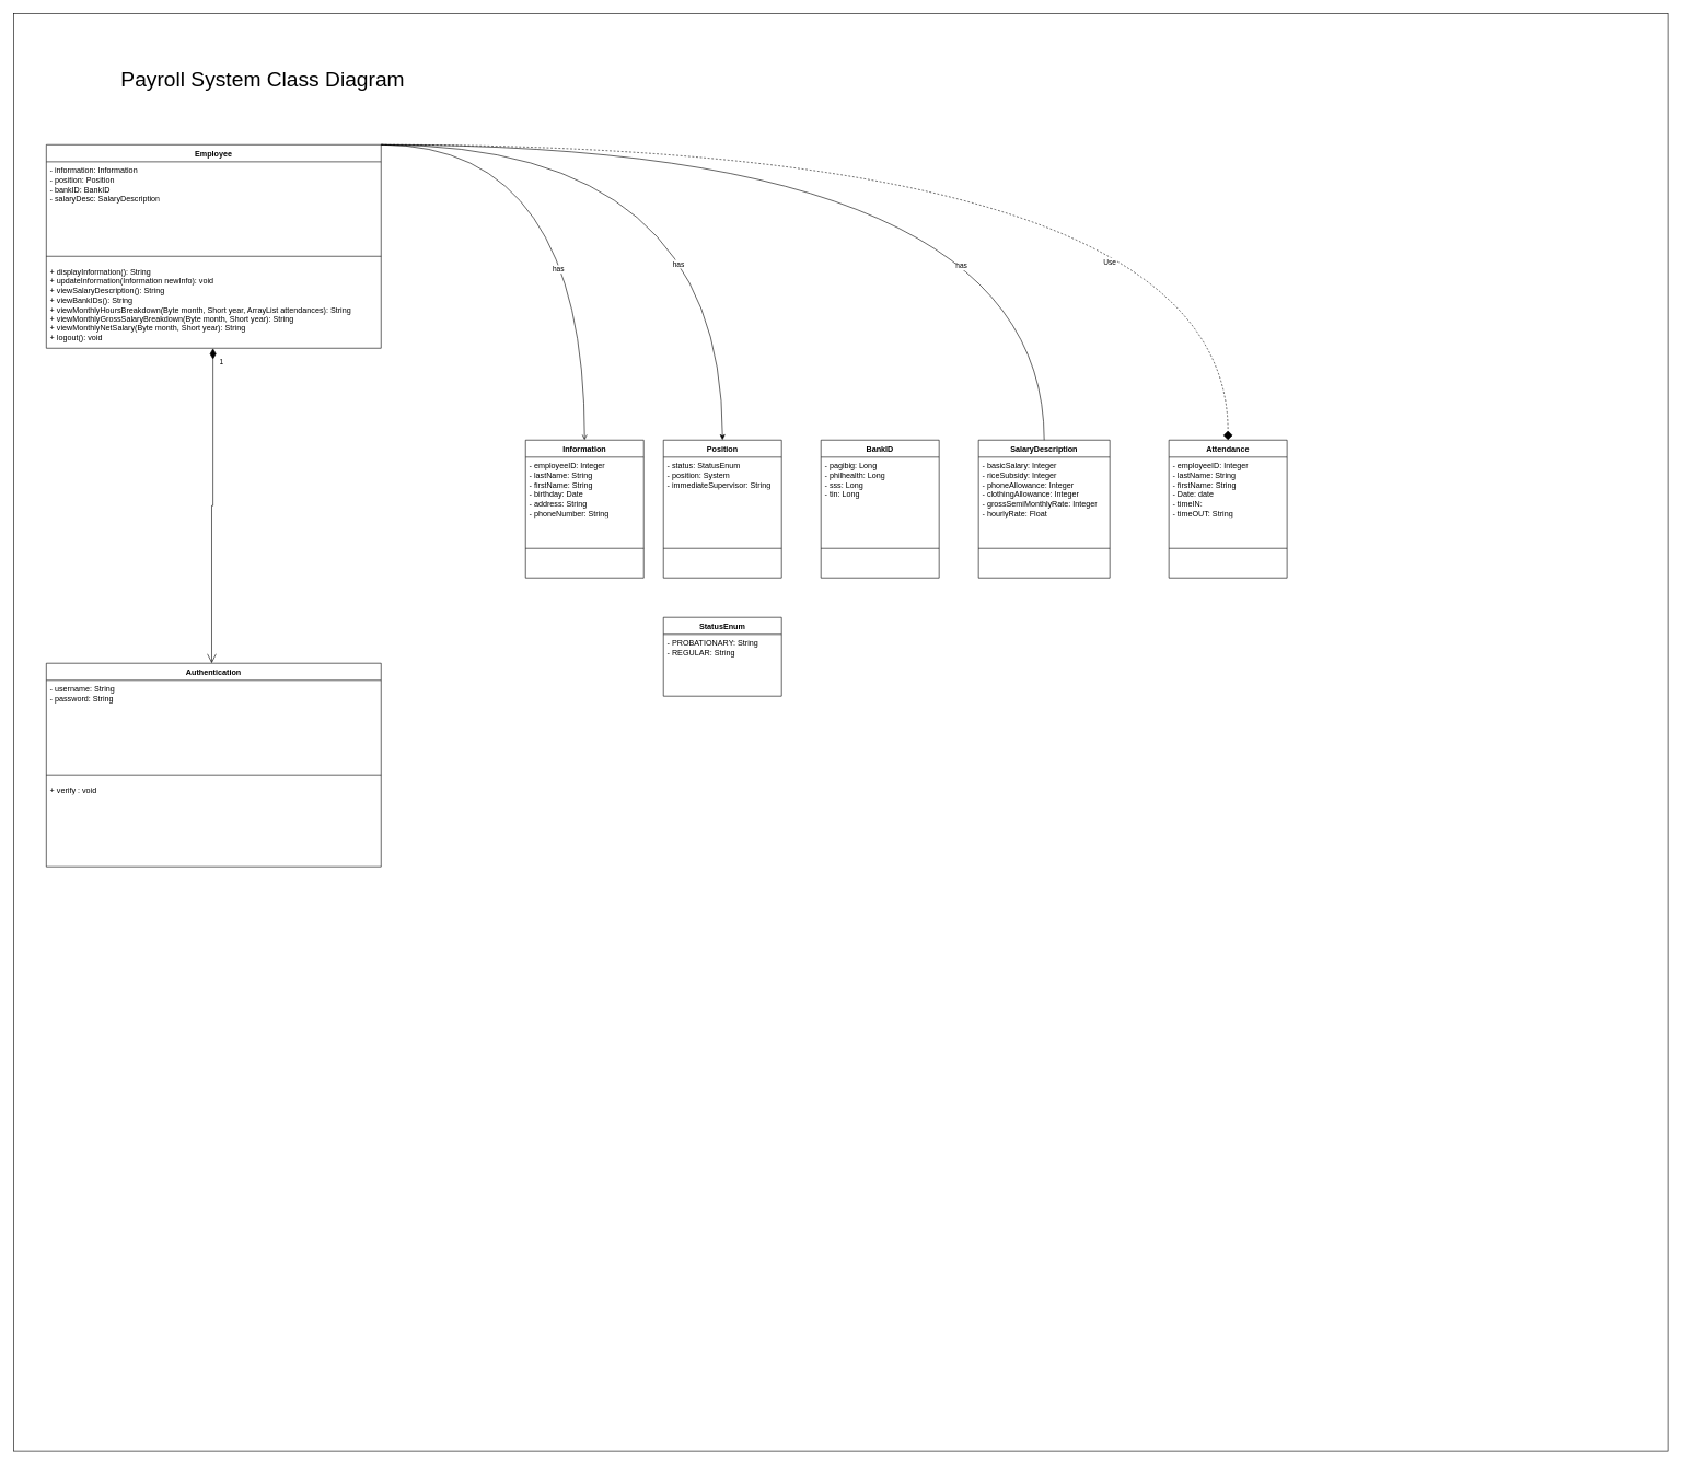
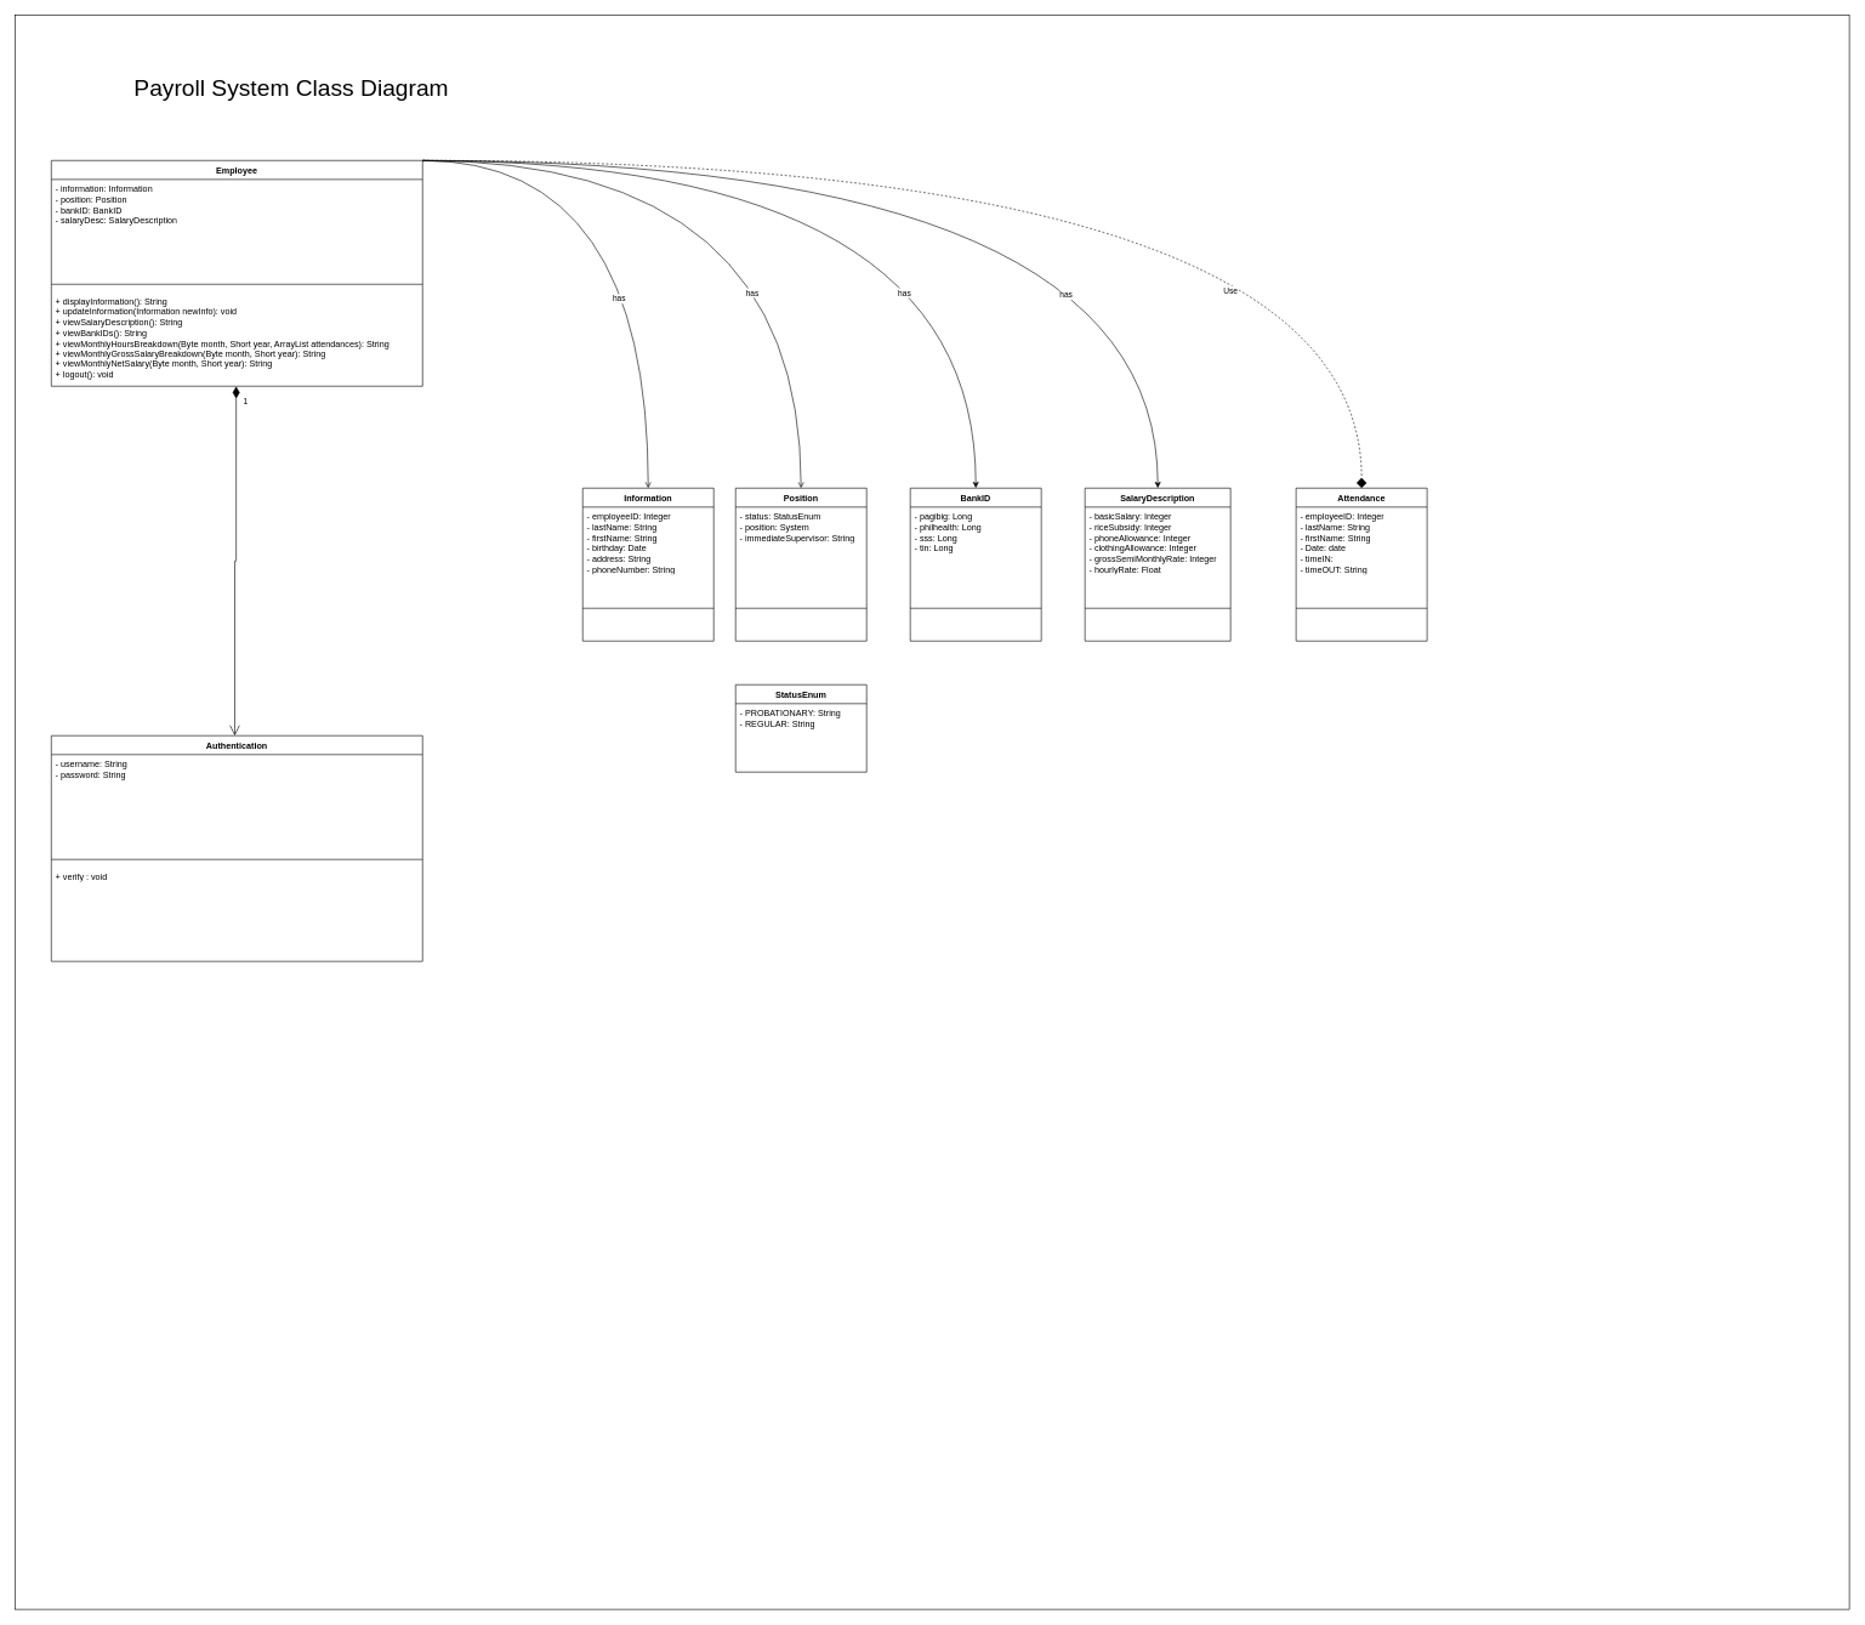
+ <mxCell id="26" style="edgeStyle=orthogonalEdgeStyle;rounded=0;orthogonalLoop=1;jettySize=auto;html=1;entryX=0.5;entryY=0;entryDx=0;entryDy=0;elbow=vertical;exitX=1;exitY=0;exitDx=0;exitDy=0;curved=1;" parent="1" source="6" target="16" edge="1"><mxGeometry relative="1" as="geometry"><mxPoint x="360" y="230" as="sourcePoint" /><mxPoint x="770" y="400" as="targetPoint" /><Array as="points"><mxPoint x="1340" y="220" /></Array></mxGeometry></mxCell>
+ <mxCell id="27" value="has" style="edgeLabel;html=1;align=center;verticalAlign=middle;resizable=0;points=[];" vertex="1" connectable="0" parent="26"><mxGeometry x="0.555" y="-99" relative="1" as="geometry"><mxPoint as="offset" /></mxGeometry></mxCell>
- <mxCell id="24" style="edgeStyle=orthogonalEdgeStyle;rounded=0;orthogonalLoop=1;jettySize=auto;html=1;entryX=0.5;entryY=0;entryDx=0;entryDy=0;elbow=vertical;exitX=1;exitY=0;exitDx=0;exitDy=0;curved=1;" parent="1" source="6" target="13" edge="1"><mxGeometry relative="1" as="geometry"><mxPoint x="360" y="230" as="sourcePoint" /><mxPoint x="560" y="400" as="targetPoint" /><Array as="points"><mxPoint x="1100" y="220" /></Array></mxGeometry></mxCell>
+ <mxCell id="24" style="edgeStyle=orthogonalEdgeStyle;rounded=0;orthogonalLoop=1;jettySize=auto;html=1;entryX=0.5;entryY=0;entryDx=0;entryDy=0;elbow=vertical;exitX=1;exitY=0;exitDx=0;exitDy=0;curved=1;endArrow=open;" parent="1" source="6" target="13" edge="1"><mxGeometry relative="1" as="geometry"><mxPoint x="360" y="230" as="sourcePoint" /><mxPoint x="560" y="400" as="targetPoint" /><Array as="points"><mxPoint x="1100" y="220" /></Array></mxGeometry></mxCell>
- <mxCell id="28" style="edgeStyle=orthogonalEdgeStyle;rounded=0;orthogonalLoop=1;jettySize=auto;html=1;entryX=0.5;entryY=0;entryDx=0;entryDy=0;elbow=vertical;curved=1;exitX=1;exitY=0;exitDx=0;exitDy=0;endArrow=none;" parent="1" target="10" edge="1" source="6"><mxGeometry relative="1" as="geometry"><mxPoint x="350" y="220" as="sourcePoint" /><mxPoint x="1010" y="400" as="targetPoint" /><Array as="points"><mxPoint x="1590" y="220" /></Array></mxGeometry></mxCell>
+ <mxCell id="28" style="edgeStyle=orthogonalEdgeStyle;rounded=0;orthogonalLoop=1;jettySize=auto;html=1;entryX=0.5;entryY=0;entryDx=0;entryDy=0;elbow=vertical;curved=1;exitX=1;exitY=0;exitDx=0;exitDy=0;" parent="1" target="10" edge="1" source="6"><mxGeometry relative="1" as="geometry"><mxPoint x="350" y="220" as="sourcePoint" /><mxPoint x="1010" y="400" as="targetPoint" /><Array as="points"><mxPoint x="1590" y="220" /></Array></mxGeometry></mxCell>
